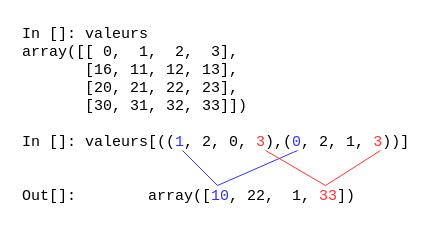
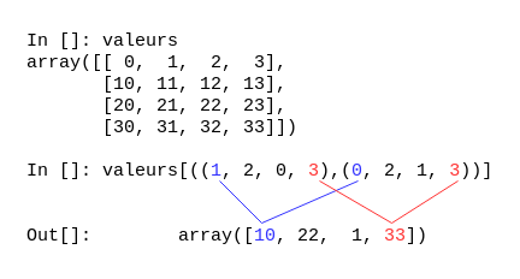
- <mxCell id="2" value="&lt;div style=&quot;font-size: 15px&quot;&gt;&lt;span&gt;In []: valeurs&lt;/span&gt;&lt;br&gt;&lt;/div&gt;&lt;div style=&quot;font-size: 15px&quot;&gt;&lt;font style=&quot;font-size: 15px&quot;&gt;&lt;span&gt;array([[ 0,&amp;nbsp; 1,&amp;nbsp; 2,&amp;nbsp; 3],&lt;/span&gt;&lt;br&gt;&lt;/font&gt;&lt;/div&gt;&lt;div style=&quot;font-size: 15px&quot;&gt;&lt;font style=&quot;font-size: 15px&quot;&gt;&amp;nbsp; &amp;nbsp; &amp;nbsp; &amp;nbsp;[16, 11, 12, 13],&lt;/font&gt;&lt;/div&gt;&lt;div style=&quot;font-size: 15px&quot;&gt;&lt;font style=&quot;font-size: 15px&quot;&gt;&amp;nbsp; &amp;nbsp; &amp;nbsp; &amp;nbsp;[20, 21, 22, 23],&lt;/font&gt;&lt;/div&gt;&lt;div style=&quot;font-size: 15px&quot;&gt;&lt;font style=&quot;font-size: 15px&quot;&gt;&amp;nbsp; &amp;nbsp; &amp;nbsp; &amp;nbsp;[30, 31, 32, 33]])&lt;/font&gt;&lt;/div&gt;&lt;div style=&quot;font-size: 15px&quot;&gt;&lt;font style=&quot;font-size: 15px&quot;&gt;&lt;br&gt;&lt;/font&gt;&lt;/div&gt;&lt;div style=&quot;font-size: 15px&quot;&gt;&lt;font style=&quot;font-size: 15px&quot;&gt;In []: valeurs[((&lt;font color=&quot;#3333ff&quot;&gt;1&lt;/font&gt;, 2, 0, &lt;font color=&quot;#ff3333&quot;&gt;3&lt;/font&gt;),(&lt;font color=&quot;#3333ff&quot;&gt;0&lt;/font&gt;, 2, 1, &lt;font color=&quot;#ff3333&quot;&gt;3&lt;/font&gt;))]&lt;/font&gt;&lt;/div&gt;&lt;div style=&quot;font-size: 15px&quot;&gt;&lt;font style=&quot;font-size: 15px&quot;&gt;&lt;br&gt;&lt;/font&gt;&lt;/div&gt;&lt;div style=&quot;font-size: 15px&quot;&gt;&lt;font style=&quot;font-size: 15px&quot;&gt;&lt;br&gt;&lt;/font&gt;&lt;/div&gt;&lt;div style=&quot;font-size: 15px&quot;&gt;&lt;font style=&quot;font-size: 15px&quot;&gt;Out[]:&amp;nbsp; &amp;nbsp; &amp;nbsp; &amp;nbsp; array([&lt;font color=&quot;#3333ff&quot;&gt;10&lt;/font&gt;, 22,&amp;nbsp; 1, &lt;font color=&quot;#ff3333&quot;&gt;33&lt;/font&gt;])&lt;/font&gt;&lt;/div&gt;" style="text;html=1;strokeColor=none;fillColor=none;align=left;verticalAlign=middle;whiteSpace=wrap;rounded=0;fontFamily=Courier New;" parent="1" vertex="1"><mxGeometry x="20" y="20" width="390" height="190" as="geometry" /></mxCell>
+ <mxCell id="2" value="&lt;div style=&quot;font-size: 15px&quot;&gt;&lt;span&gt;In []: valeurs&lt;/span&gt;&lt;br&gt;&lt;/div&gt;&lt;div style=&quot;font-size: 15px&quot;&gt;&lt;font style=&quot;font-size: 15px&quot;&gt;&lt;span&gt;array([[ 0,&amp;nbsp; 1,&amp;nbsp; 2,&amp;nbsp; 3],&lt;/span&gt;&lt;br&gt;&lt;/font&gt;&lt;/div&gt;&lt;div style=&quot;font-size: 15px&quot;&gt;&lt;font style=&quot;font-size: 15px&quot;&gt;&amp;nbsp; &amp;nbsp; &amp;nbsp; &amp;nbsp;[10, 11, 12, 13],&lt;/font&gt;&lt;/div&gt;&lt;div style=&quot;font-size: 15px&quot;&gt;&lt;font style=&quot;font-size: 15px&quot;&gt;&amp;nbsp; &amp;nbsp; &amp;nbsp; &amp;nbsp;[20, 21, 22, 23],&lt;/font&gt;&lt;/div&gt;&lt;div style=&quot;font-size: 15px&quot;&gt;&lt;font style=&quot;font-size: 15px&quot;&gt;&amp;nbsp; &amp;nbsp; &amp;nbsp; &amp;nbsp;[30, 31, 32, 33]])&lt;/font&gt;&lt;/div&gt;&lt;div style=&quot;font-size: 15px&quot;&gt;&lt;font style=&quot;font-size: 15px&quot;&gt;&lt;br&gt;&lt;/font&gt;&lt;/div&gt;&lt;div style=&quot;font-size: 15px&quot;&gt;&lt;font style=&quot;font-size: 15px&quot;&gt;In []: valeurs[((&lt;font color=&quot;#3333ff&quot;&gt;1&lt;/font&gt;, 2, 0, &lt;font color=&quot;#ff3333&quot;&gt;3&lt;/font&gt;),(&lt;font color=&quot;#3333ff&quot;&gt;0&lt;/font&gt;, 2, 1, &lt;font color=&quot;#ff3333&quot;&gt;3&lt;/font&gt;))]&lt;/font&gt;&lt;/div&gt;&lt;div style=&quot;font-size: 15px&quot;&gt;&lt;font style=&quot;font-size: 15px&quot;&gt;&lt;br&gt;&lt;/font&gt;&lt;/div&gt;&lt;div style=&quot;font-size: 15px&quot;&gt;&lt;font style=&quot;font-size: 15px&quot;&gt;&lt;br&gt;&lt;/font&gt;&lt;/div&gt;&lt;div style=&quot;font-size: 15px&quot;&gt;&lt;font style=&quot;font-size: 15px&quot;&gt;Out[]:&amp;nbsp; &amp;nbsp; &amp;nbsp; &amp;nbsp; array([&lt;font color=&quot;#3333ff&quot;&gt;10&lt;/font&gt;, 22,&amp;nbsp; 1, &lt;font color=&quot;#ff3333&quot;&gt;33&lt;/font&gt;])&lt;/font&gt;&lt;/div&gt;" style="text;html=1;strokeColor=none;fillColor=none;align=left;verticalAlign=middle;whiteSpace=wrap;rounded=0;fontFamily=Courier New;" parent="1" vertex="1"><mxGeometry x="20" y="20" width="390" height="190" as="geometry" /></mxCell>
